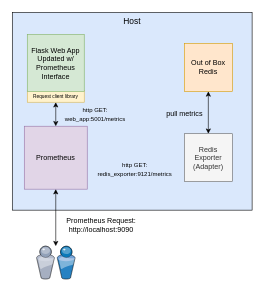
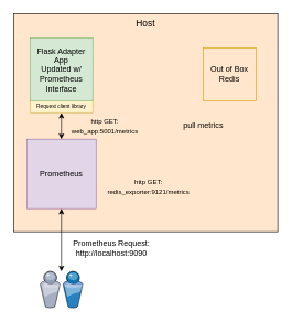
- <mxCell id="14" value="&lt;div&gt;Flask Web App&lt;/div&gt;&lt;div&gt;Updated w/ Prometheus Interface&lt;br&gt;&lt;/div&gt;" style="whiteSpace=wrap;html=1;aspect=fixed;fillColor=#d5e8d4;strokeColor=#82b366;" parent="1" vertex="1"><mxGeometry x="45" y="57" width="95" height="95" as="geometry" /></mxCell>
+ <mxCell id="14" value="&lt;div&gt;Flask Adapter App&lt;/div&gt;&lt;div&gt;Updated w/ Prometheus Interface&lt;br&gt;&lt;/div&gt;" style="whiteSpace=wrap;html=1;aspect=fixed;fillColor=#d5e8d4;strokeColor=#82b366;" parent="1" vertex="1"><mxGeometry x="45" y="57" width="95" height="95" as="geometry" /></mxCell>
- <mxCell id="2" value="Host" style="whiteSpace=wrap;html=1;fillColor=#dae8fc;fontSize=14;verticalAlign=top;" parent="1" vertex="1"><mxGeometry x="20" y="20" width="400" height="330" as="geometry" /></mxCell>
+ <mxCell id="2" value="Host" style="whiteSpace=wrap;html=1;fillColor=#ffe6cc;fontSize=14;verticalAlign=top;" parent="1" vertex="1"><mxGeometry x="20" y="20" width="400" height="330" as="geometry" /></mxCell>
- <mxCell id="12" value="" style="endArrow=classic;startArrow=classic;html=1;entryX=0.5;entryY=0;entryDx=0;entryDy=0;" edge="1" parent="1" source="11" target="4"><mxGeometry width="50" height="50" relative="1" as="geometry"><mxPoint x="240" y="120" as="sourcePoint" /><mxPoint x="40" y="102.5" as="targetPoint" /></mxGeometry></mxCell>
- <mxCell id="4" value="&lt;div&gt;Redis Exporter&lt;/div&gt;&lt;div&gt;(Adapter)&lt;br&gt;&lt;/div&gt;" style="whiteSpace=wrap;html=1;aspect=fixed;fillColor=#f5f5f5;strokeColor=#666666;fontColor=#333333;" parent="1" vertex="1"><mxGeometry x="307" y="222.5" width="80" height="80" as="geometry" /></mxCell>
